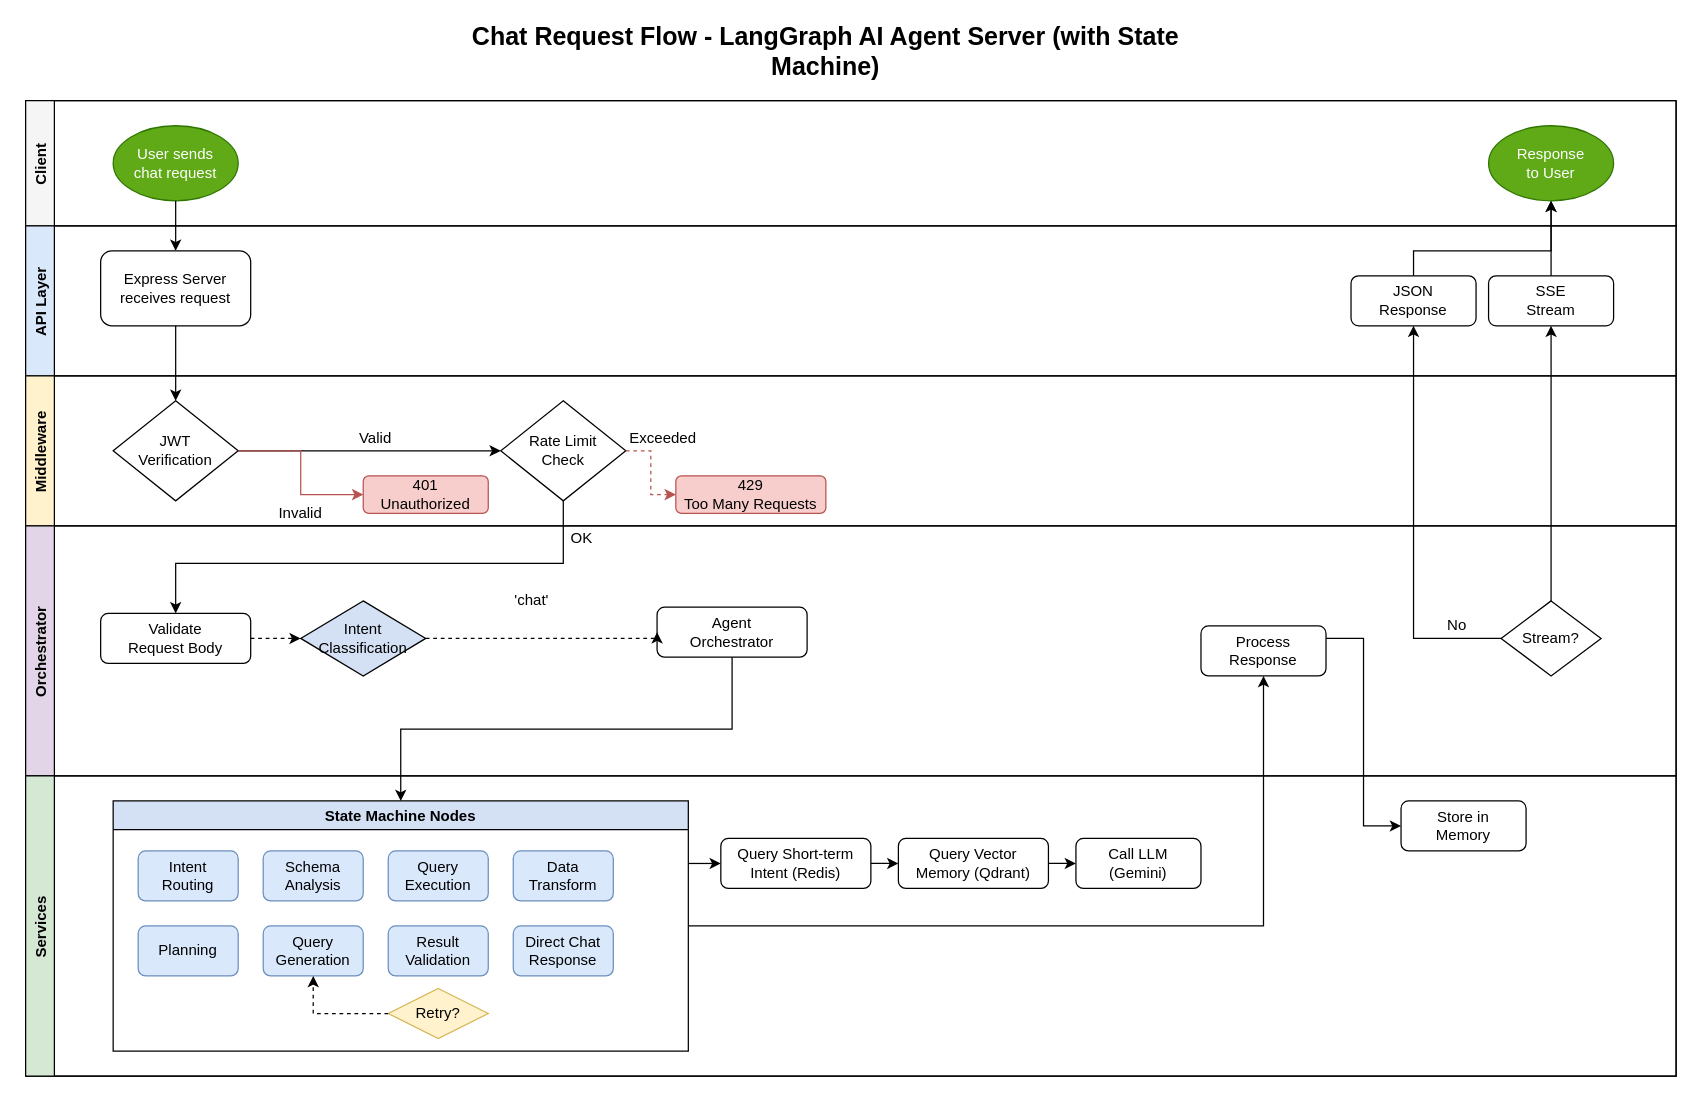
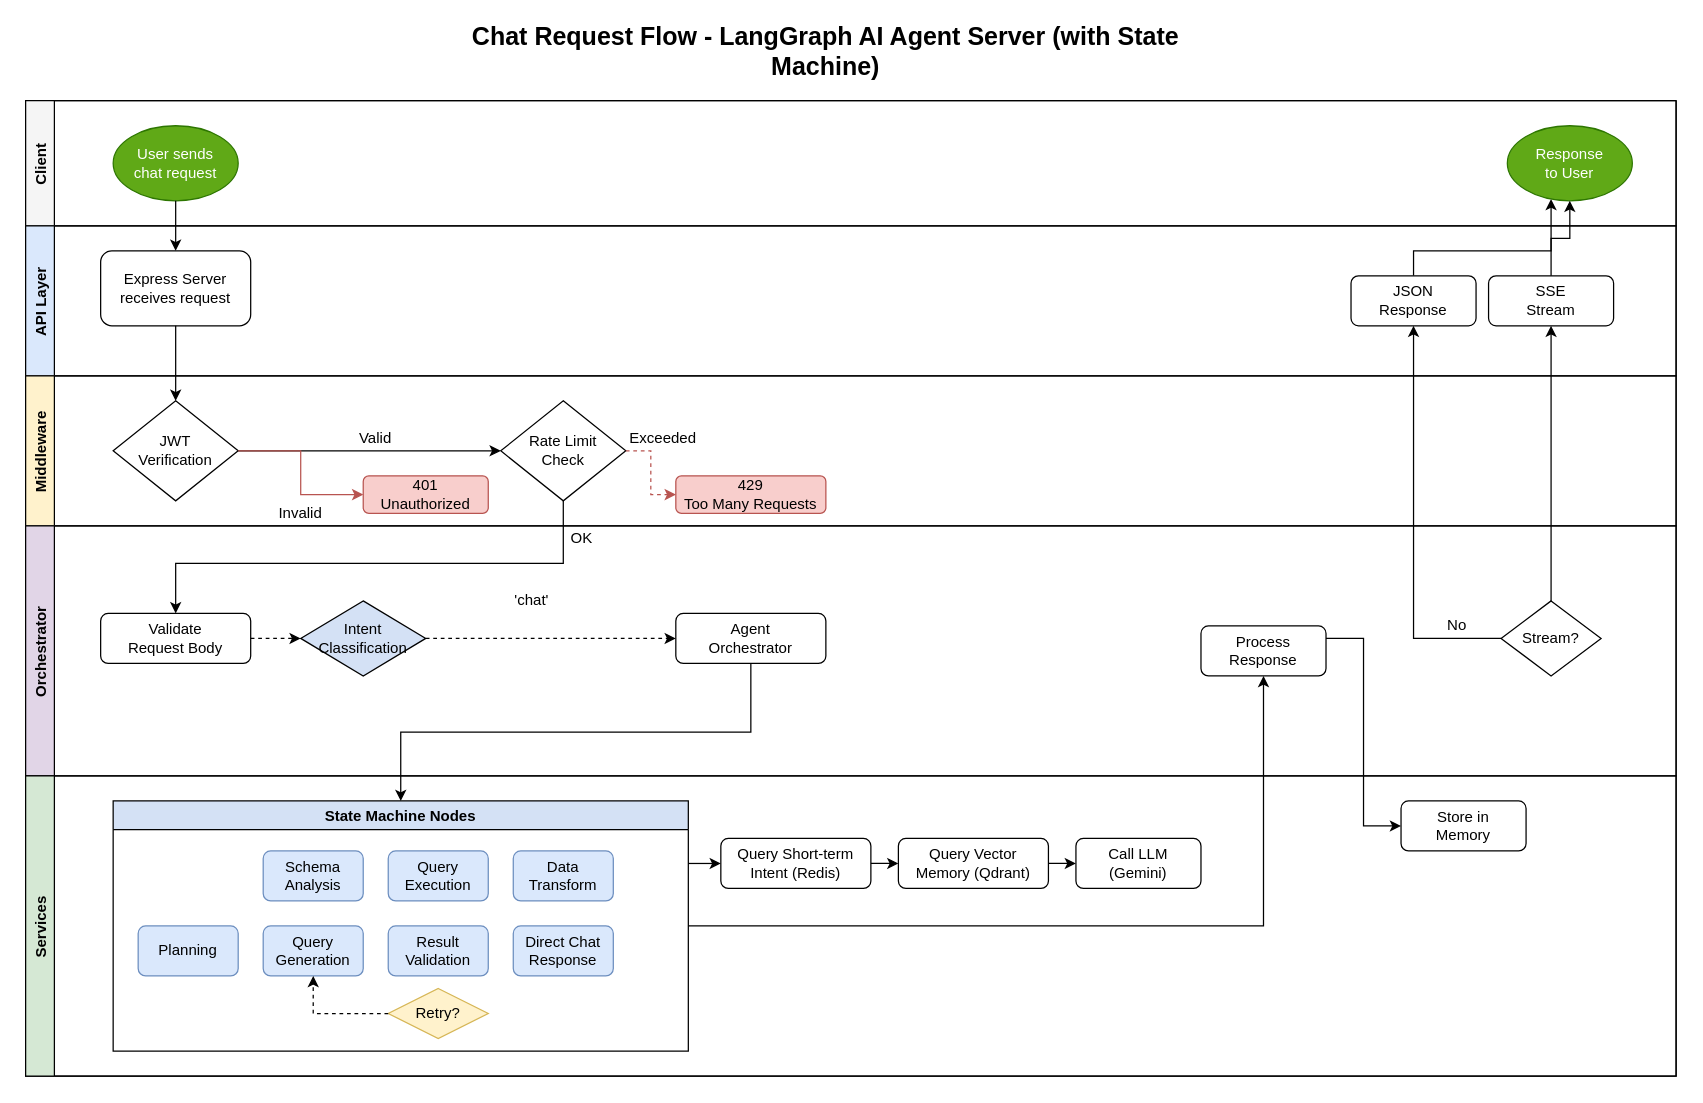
- <mxCell id="8" value="Response&#10;to User" style="ellipse;whiteSpace=wrap;html=1;fillColor=#60a917;strokeColor=#2D7600;fontColor=#ffffff;" parent="7" vertex="1"><mxGeometry x="1170" y="20" width="100" height="60" as="geometry" /></mxCell>
+ <mxCell id="8" value="Response&#10;to User" style="ellipse;whiteSpace=wrap;html=1;fillColor=#60a917;strokeColor=#2D7600;fontColor=#ffffff;" parent="7" vertex="1"><mxGeometry x="1185" y="20" width="100" height="60" as="geometry" /></mxCell>
- <mxCell id="24" value="Agent&#10;Orchestrator" style="rounded=1;whiteSpace=wrap;html=1;" parent="17" vertex="1"><mxGeometry x="505" y="65" width="120" height="40" as="geometry" /></mxCell>
+ <mxCell id="24" value="Agent&#10;Orchestrator" style="rounded=1;whiteSpace=wrap;html=1;" parent="17" vertex="1"><mxGeometry x="520" y="70" width="120" height="40" as="geometry" /></mxCell>
- <mxCell id="35" value="Intent&#10;Routing" style="rounded=1;whiteSpace=wrap;html=1;fillColor=#dae8fc;strokeColor=#6c8ebf;" parent="34" vertex="1"><mxGeometry x="20" y="40" width="80" height="40" as="geometry" /></mxCell>
